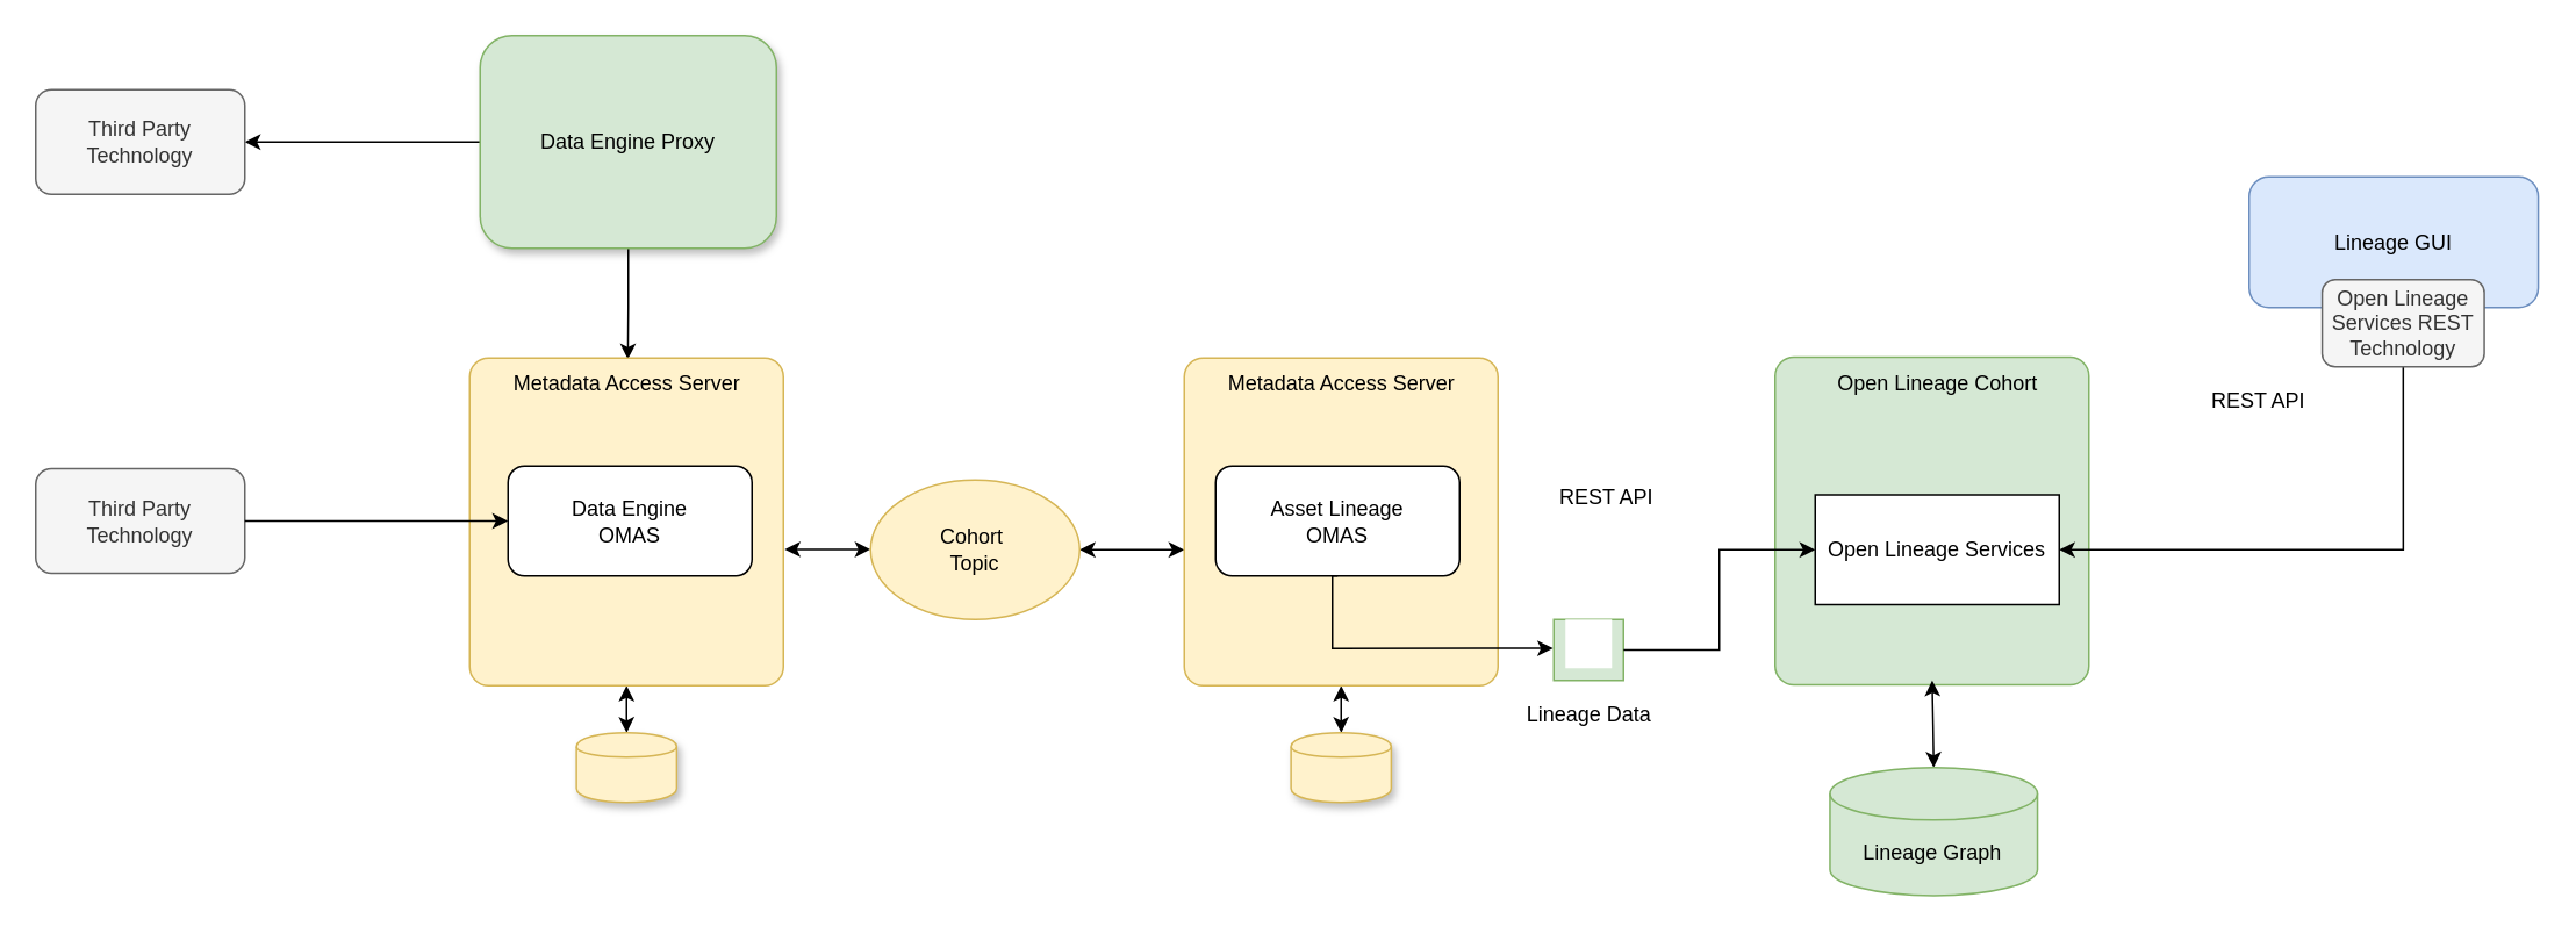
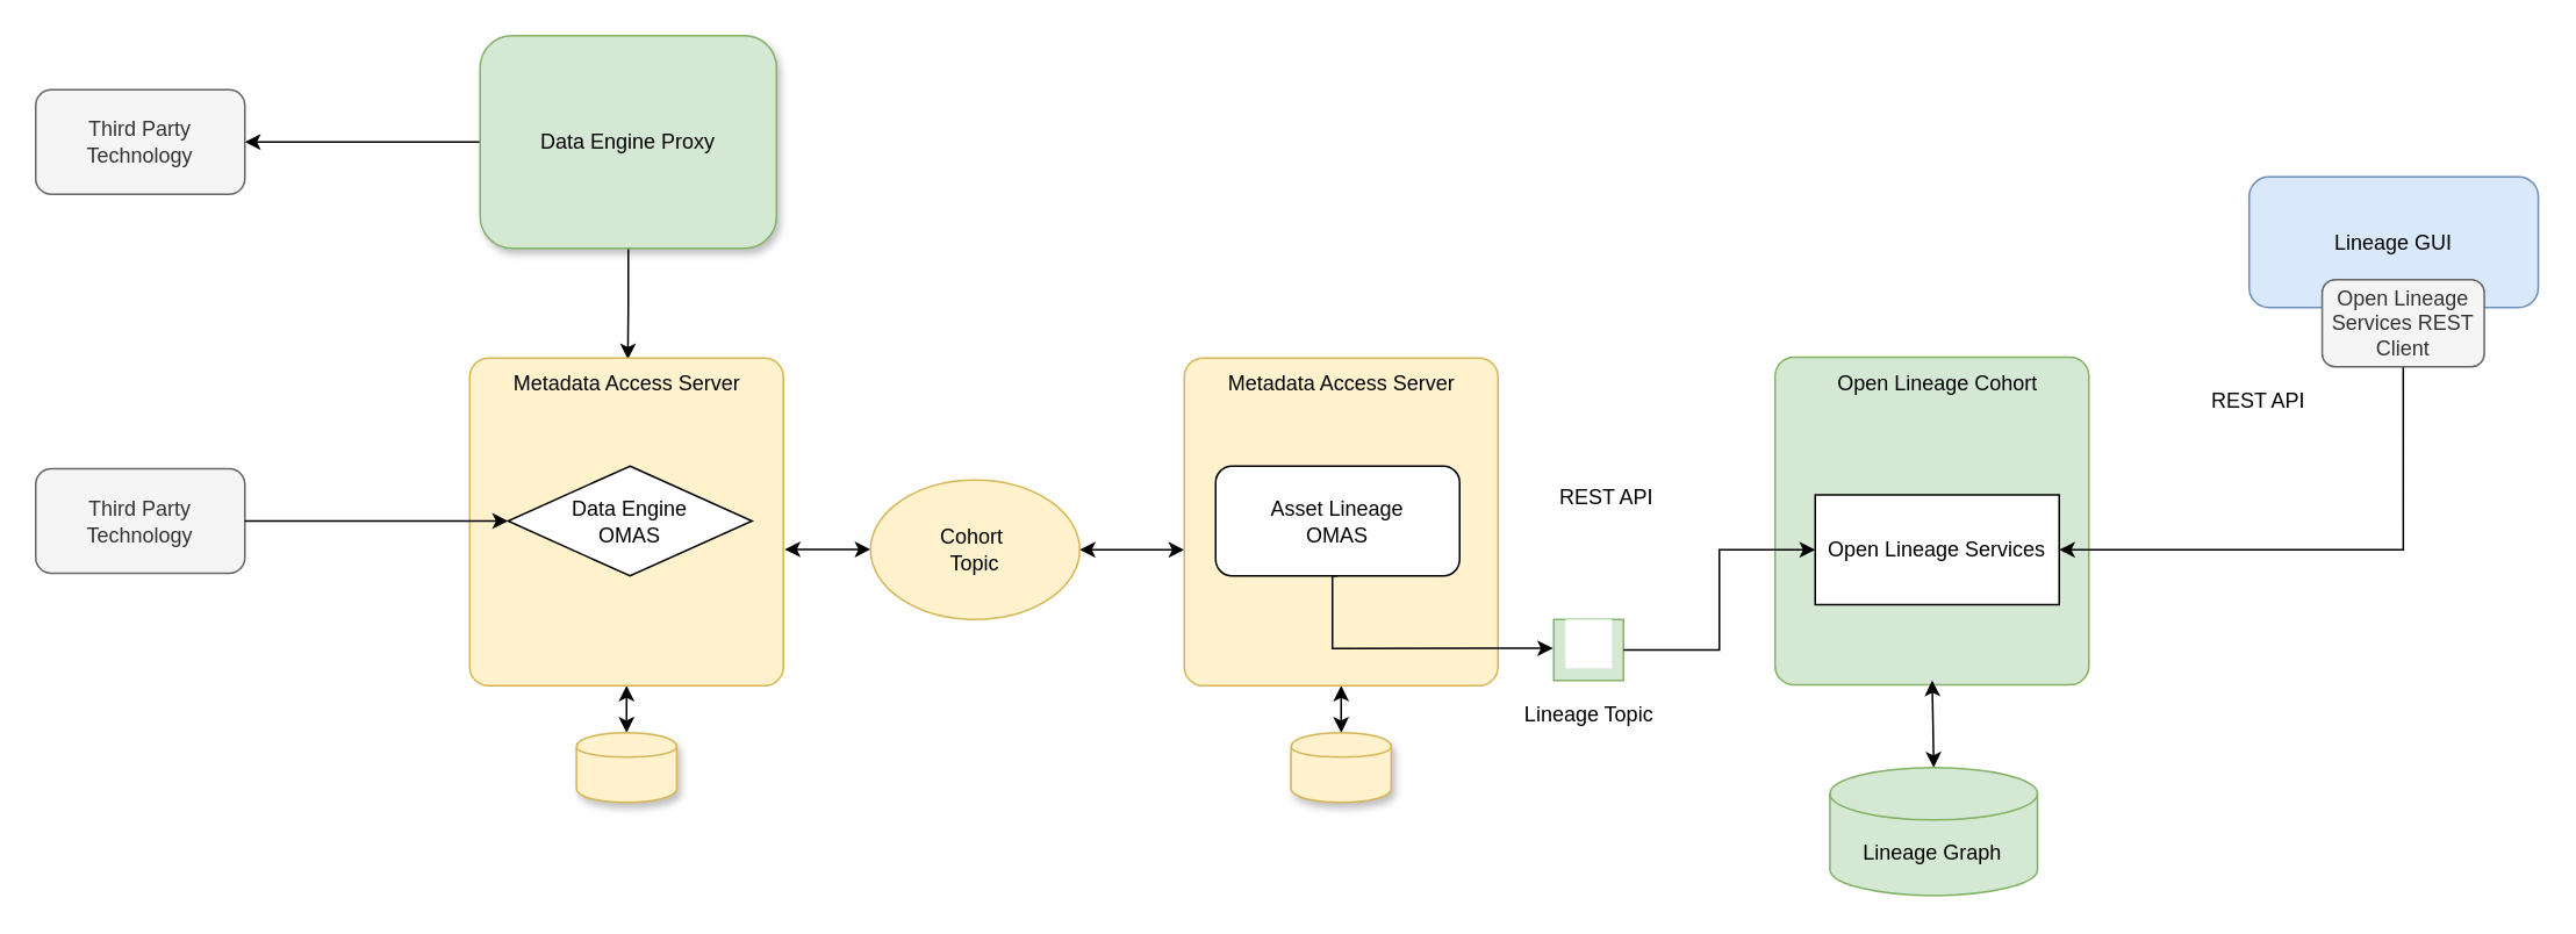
- <mxCell id="33" value="Open Lineage Services REST Technology" style="rounded=1;whiteSpace=wrap;html=1;fillColor=#f5f5f5;strokeColor=#666666;fontColor=#333333;" parent="1" vertex="1"><mxGeometry x="1331.88" y="160" width="93" height="50" as="geometry" /></mxCell>
+ <mxCell id="33" value="Open Lineage Services REST Client" style="rounded=1;whiteSpace=wrap;html=1;fillColor=#f5f5f5;strokeColor=#666666;fontColor=#333333;" parent="1" vertex="1"><mxGeometry x="1331.88" y="160" width="93" height="50" as="geometry" /></mxCell>
- <mxCell id="24" value="Data Engine &lt;br&gt;OMAS" style="rounded=1;whiteSpace=wrap;html=1;" parent="1" vertex="1"><mxGeometry x="291" y="267" width="140" height="63" as="geometry" /></mxCell>
+ <mxCell id="24" value="Data Engine &lt;br&gt;OMAS" style="rhombus;whiteSpace=wrap;html=1;" parent="1" vertex="1"><mxGeometry x="291" y="267" width="140" height="63" as="geometry" /></mxCell>
- <mxCell id="27" value="Lineage Data" style="text;html=1;align=center;verticalAlign=middle;resizable=0;points=[];autosize=1;strokeColor=none;fillColor=none;" parent="1" vertex="1"><mxGeometry x="866" y="400" width="90" height="20" as="geometry" /></mxCell>
+ <mxCell id="27" value="Lineage Topic" style="text;html=1;align=center;verticalAlign=middle;resizable=0;points=[];autosize=1;strokeColor=none;fillColor=none;" parent="1" vertex="1"><mxGeometry x="866" y="400" width="90" height="20" as="geometry" /></mxCell>
